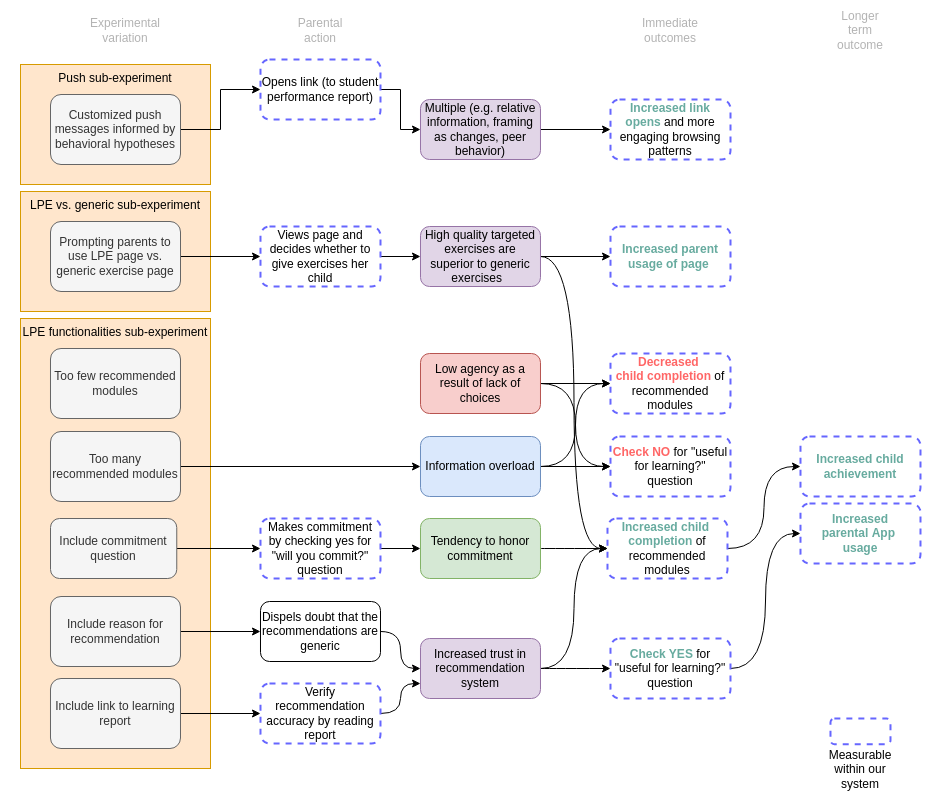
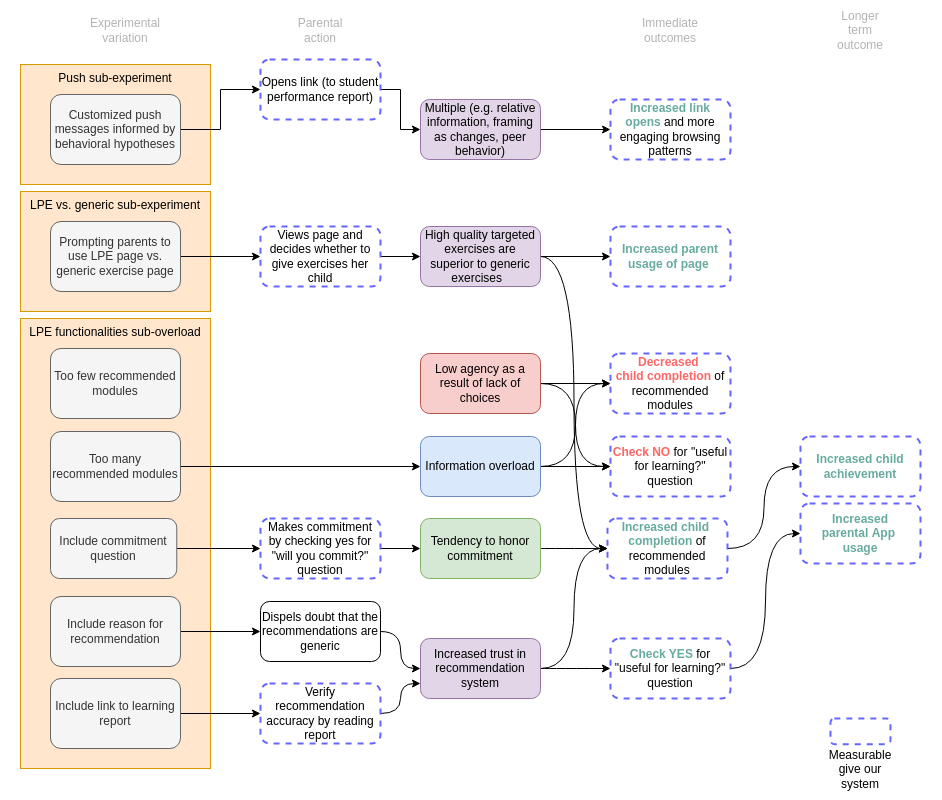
- <mxCell id="2" value="LPE functionalities sub-experiment" style="rounded=0;whiteSpace=wrap;html=1;strokeWidth=1;verticalAlign=top;fillColor=#ffe6cc;strokeColor=#d79b00;" parent="1" vertex="1"><mxGeometry x="20" y="318" width="190" height="450" as="geometry" /></mxCell>
+ <mxCell id="2" value="LPE functionalities sub-overload" style="rounded=0;whiteSpace=wrap;html=1;strokeWidth=1;verticalAlign=top;fillColor=#ffe6cc;strokeColor=#d79b00;" parent="1" vertex="1"><mxGeometry x="20" y="318" width="190" height="450" as="geometry" /></mxCell>
- <mxCell id="16" value="Measurable within our system" style="text;html=1;strokeColor=none;fillColor=none;align=center;verticalAlign=middle;whiteSpace=wrap;rounded=0;dashed=1;" parent="14" vertex="1"><mxGeometry y="42.857" width="80" height="17.143" as="geometry" /></mxCell>
+ <mxCell id="16" value="Measurable give our system" style="text;html=1;strokeColor=none;fillColor=none;align=center;verticalAlign=middle;whiteSpace=wrap;rounded=0;dashed=1;" parent="14" vertex="1"><mxGeometry y="42.857" width="80" height="17.143" as="geometry" /></mxCell>
